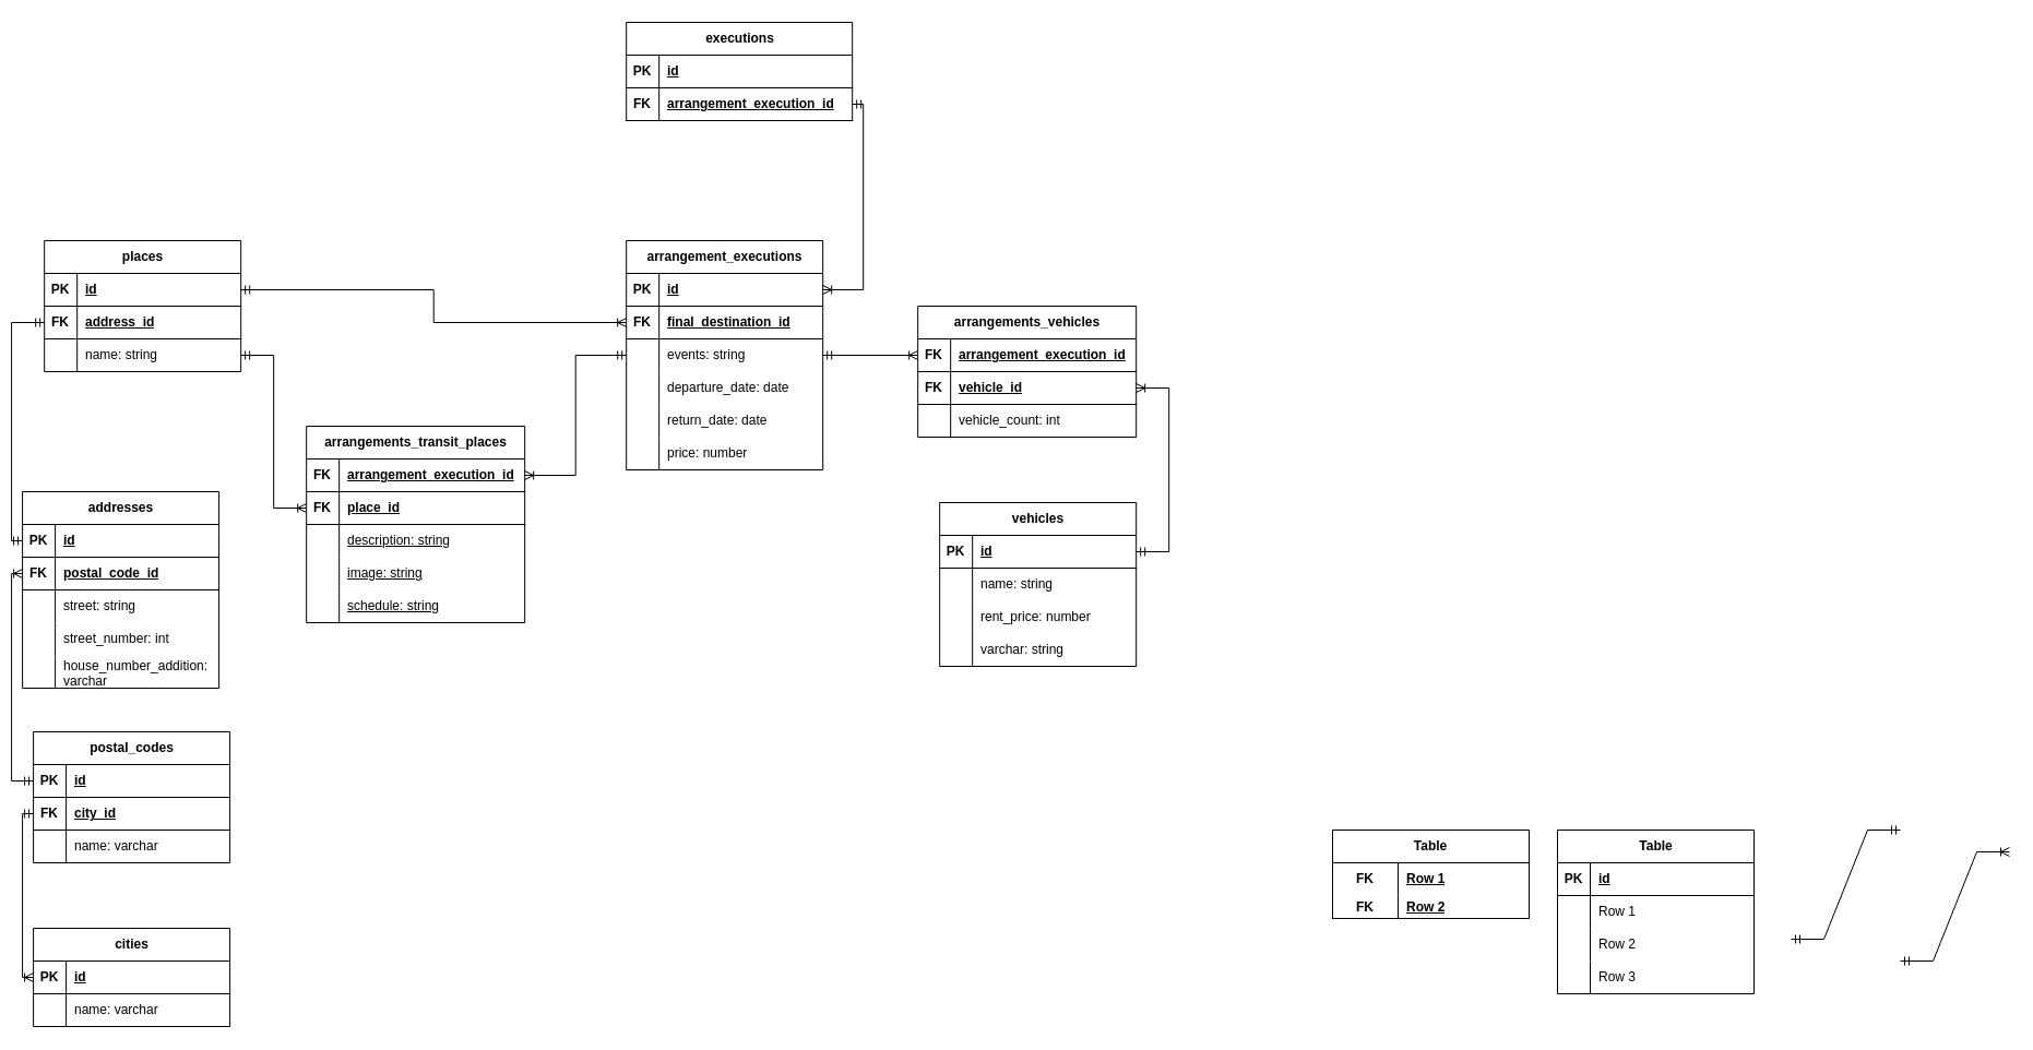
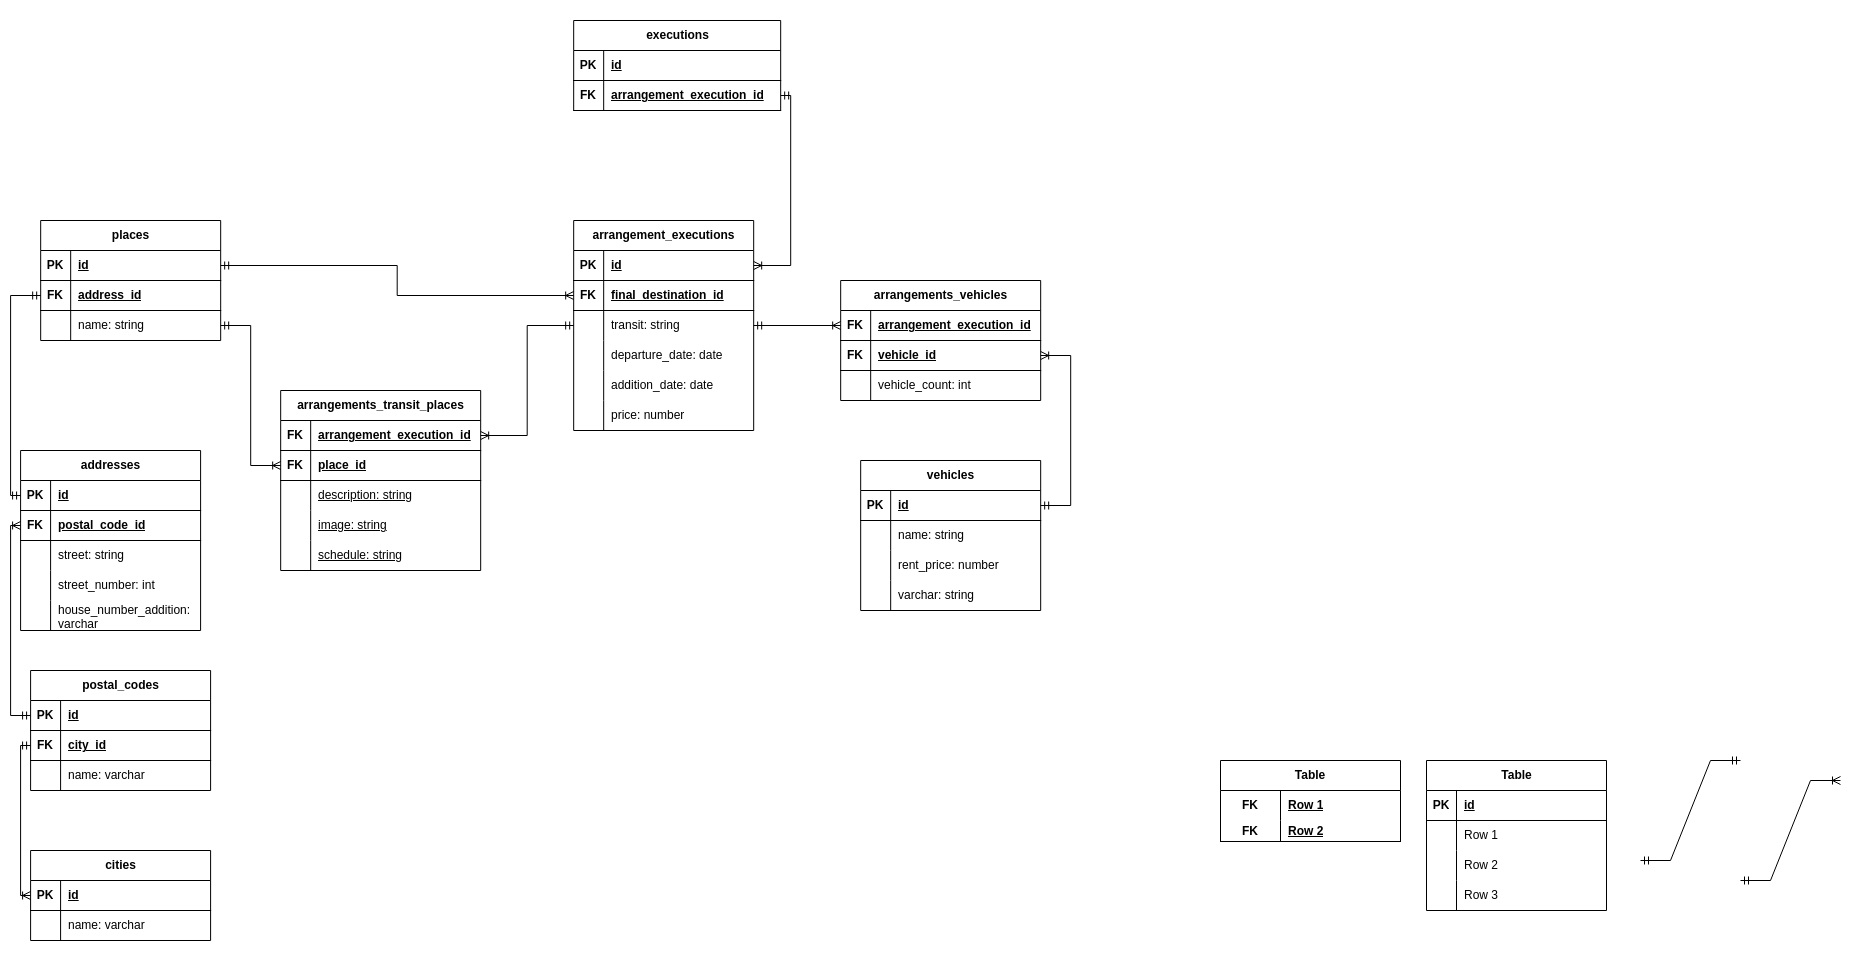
- <mxCell id="11" value="events: string" style="shape=partialRectangle;connectable=0;fillColor=none;top=0;left=0;bottom=0;right=0;align=left;spacingLeft=6;overflow=hidden;whiteSpace=wrap;html=1;" parent="9" vertex="1"><mxGeometry x="30" width="150" height="30" as="geometry"><mxRectangle width="150" height="30" as="alternateBounds" /></mxGeometry></mxCell>
+ <mxCell id="11" value="transit: string" style="shape=partialRectangle;connectable=0;fillColor=none;top=0;left=0;bottom=0;right=0;align=left;spacingLeft=6;overflow=hidden;whiteSpace=wrap;html=1;" parent="9" vertex="1"><mxGeometry x="30" width="150" height="30" as="geometry"><mxRectangle width="150" height="30" as="alternateBounds" /></mxGeometry></mxCell>
- <mxCell id="17" value="return_date: date" style="shape=partialRectangle;connectable=0;fillColor=none;top=0;left=0;bottom=0;right=0;align=left;spacingLeft=6;overflow=hidden;whiteSpace=wrap;html=1;" parent="15" vertex="1"><mxGeometry x="30" width="150" height="30" as="geometry"><mxRectangle width="150" height="30" as="alternateBounds" /></mxGeometry></mxCell>
+ <mxCell id="17" value="addition_date: date" style="shape=partialRectangle;connectable=0;fillColor=none;top=0;left=0;bottom=0;right=0;align=left;spacingLeft=6;overflow=hidden;whiteSpace=wrap;html=1;" parent="15" vertex="1"><mxGeometry x="30" width="150" height="30" as="geometry"><mxRectangle width="150" height="30" as="alternateBounds" /></mxGeometry></mxCell>
